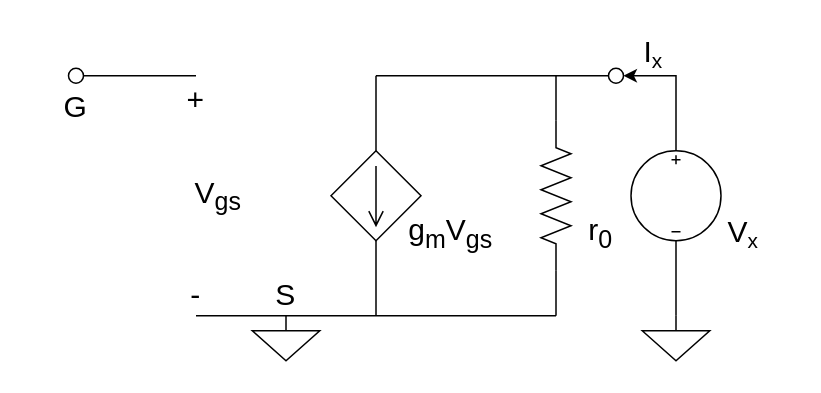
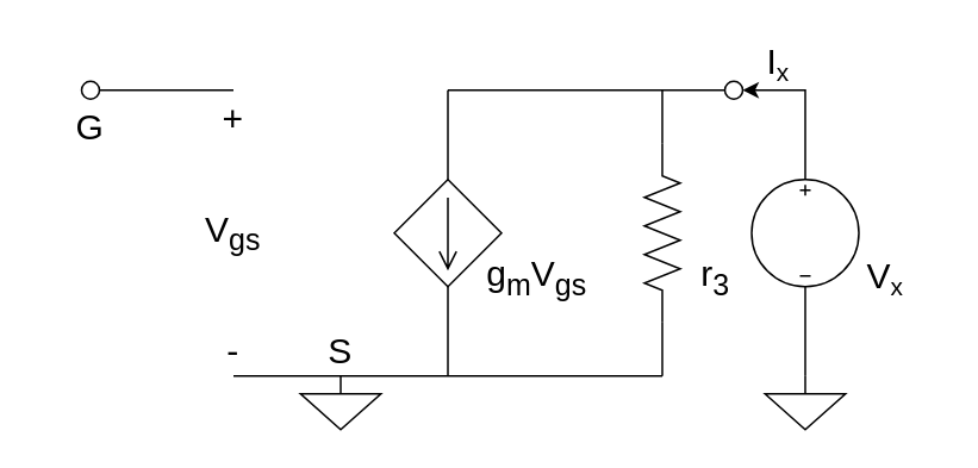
- <mxCell id="19" value="&lt;font style=&quot;font-size: 20px;&quot;&gt;V&lt;sub&gt;gs&lt;/sub&gt;&lt;/font&gt;" style="text;html=1;align=center;verticalAlign=middle;whiteSpace=wrap;rounded=0;" vertex="1" parent="1"><mxGeometry x="115" y="115" width="60" height="30" as="geometry" /></mxCell>
+ <mxCell id="19" value="&lt;font style=&quot;font-size: 20px;&quot;&gt;V&lt;sub&gt;gs&lt;/sub&gt;&lt;/font&gt;" style="text;html=1;align=center;verticalAlign=middle;whiteSpace=wrap;rounded=0;" vertex="1" parent="1"><mxGeometry x="100" y="115" width="60" height="30" as="geometry" /></mxCell>
- <mxCell id="9" value="&lt;span style=&quot;font-size: 20px;&quot;&gt;r&lt;sub&gt;0&lt;/sub&gt;&lt;/span&gt;" style="text;html=1;align=center;verticalAlign=middle;whiteSpace=wrap;rounded=0;" vertex="1" parent="1"><mxGeometry x="370" y="140" width="60" height="30" as="geometry" /></mxCell>
+ <mxCell id="9" value="&lt;span style=&quot;font-size: 20px;&quot;&gt;r&lt;sub&gt;3&lt;/sub&gt;&lt;/span&gt;" style="text;html=1;align=center;verticalAlign=middle;whiteSpace=wrap;rounded=0;" vertex="1" parent="1"><mxGeometry x="370" y="140" width="60" height="30" as="geometry" /></mxCell>
